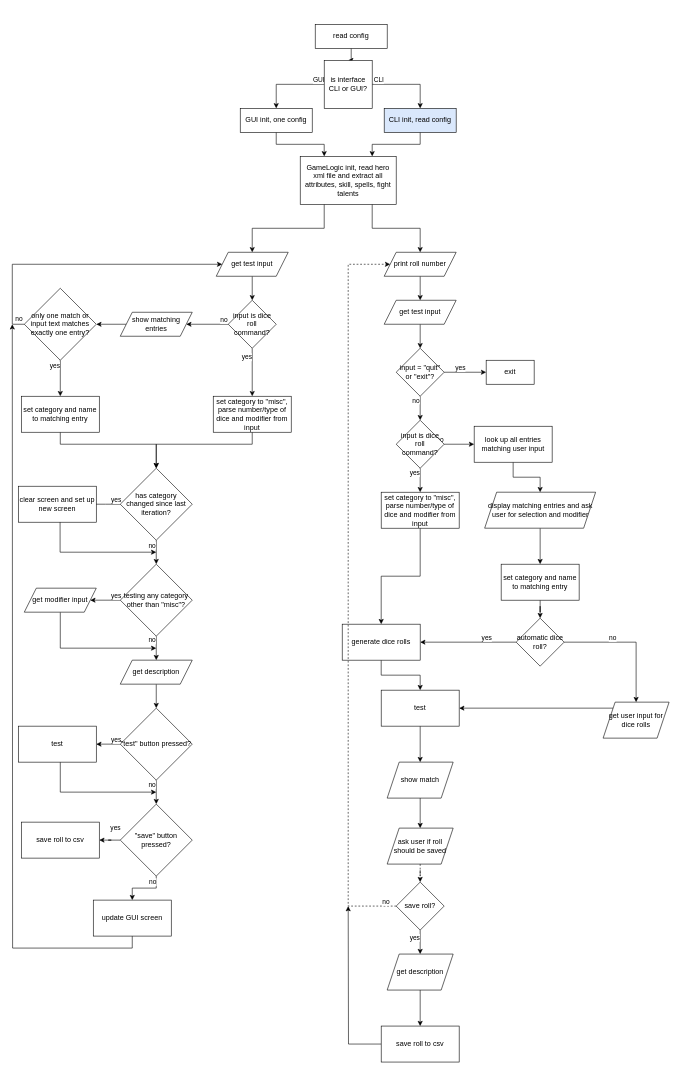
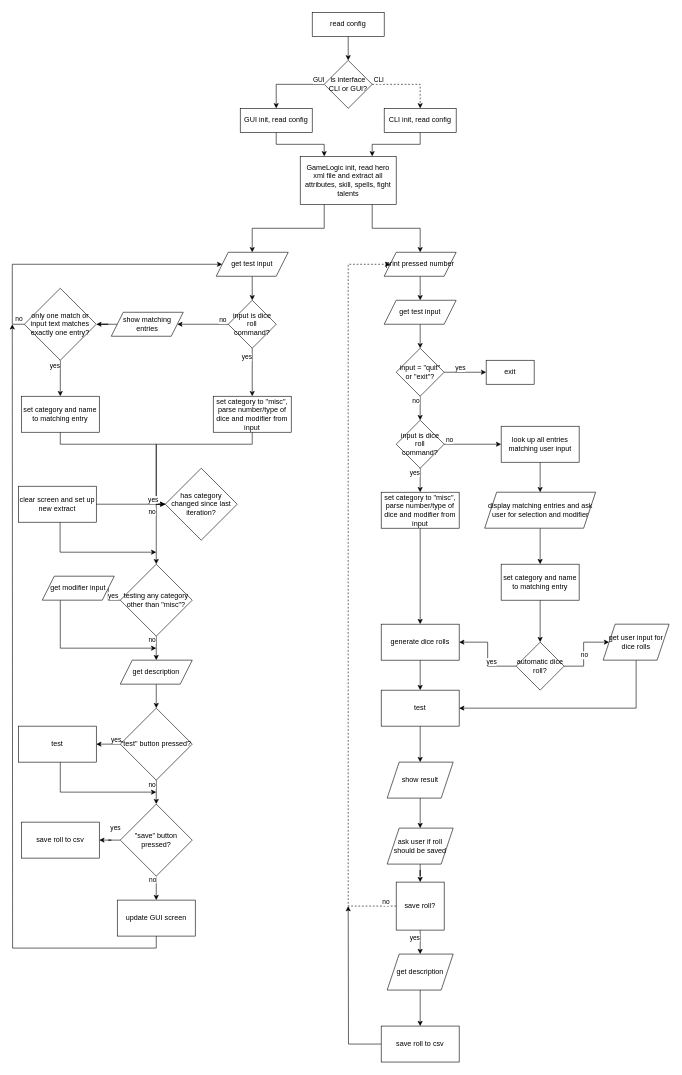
- <mxCell id="3" value="read config" style="rounded=0;whiteSpace=wrap;html=1;" vertex="1" parent="1"><mxGeometry x="525" y="40" width="120" height="40" as="geometry" /></mxCell>
+ <mxCell id="3" value="read config" style="rounded=0;whiteSpace=wrap;html=1;" vertex="1" parent="1"><mxGeometry x="520" y="20" width="120" height="40" as="geometry" /></mxCell>
- <mxCell id="8" value="is interface CLI or GUI?" style="whiteSpace=wrap;html=1;rounded=0;" vertex="1" parent="1"><mxGeometry x="540" y="100" width="80" height="80" as="geometry" /></mxCell>
+ <mxCell id="8" value="is interface CLI or GUI?" style="rhombus;whiteSpace=wrap;html=1;" vertex="1" parent="1"><mxGeometry x="540" y="100" width="80" height="80" as="geometry" /></mxCell>
- <mxCell id="4" style="edgeStyle=orthogonalEdgeStyle;rounded=0;orthogonalLoop=1;jettySize=auto;html=1;entryX=0.5;entryY=0;entryDx=0;entryDy=0;" edge="1" parent="1" source="8" target="10"><mxGeometry relative="1" as="geometry" /></mxCell>
+ <mxCell id="4" style="edgeStyle=orthogonalEdgeStyle;rounded=0;orthogonalLoop=1;jettySize=auto;html=1;entryX=0.5;entryY=0;entryDx=0;entryDy=0;dashed=1;" edge="1" parent="1" source="8" target="10"><mxGeometry relative="1" as="geometry" /></mxCell>
- <mxCell id="57" value="GUI init, one config" style="rounded=0;whiteSpace=wrap;html=1;" vertex="1" parent="1"><mxGeometry x="400" y="180" width="120" height="40" as="geometry" /></mxCell>
+ <mxCell id="57" value="GUI init, read config" style="rounded=0;whiteSpace=wrap;html=1;" vertex="1" parent="1"><mxGeometry x="400" y="180" width="120" height="40" as="geometry" /></mxCell>
- <mxCell id="10" value="CLI init, read config" style="rounded=0;whiteSpace=wrap;html=1;fillColor=#dae8fc;" vertex="1" parent="1"><mxGeometry x="640" y="180" width="120" height="40" as="geometry" /></mxCell>
+ <mxCell id="10" value="CLI init, read config" style="rounded=0;whiteSpace=wrap;html=1;" vertex="1" parent="1"><mxGeometry x="640" y="180" width="120" height="40" as="geometry" /></mxCell>
- <mxCell id="12" value="print roll number" style="shape=parallelogram;perimeter=parallelogramPerimeter;whiteSpace=wrap;html=1;fixedSize=1;" vertex="1" parent="1"><mxGeometry x="640" y="420" width="120" height="40" as="geometry" /></mxCell>
+ <mxCell id="12" value="print pressed number" style="shape=parallelogram;perimeter=parallelogramPerimeter;whiteSpace=wrap;html=1;fixedSize=1;" vertex="1" parent="1"><mxGeometry x="640" y="420" width="120" height="40" as="geometry" /></mxCell>
- <mxCell id="71" value="show matching entries" style="shape=parallelogram;perimeter=parallelogramPerimeter;whiteSpace=wrap;html=1;fixedSize=1;" vertex="1" parent="1"><mxGeometry x="200" y="520" width="120" height="40" as="geometry" /></mxCell>
+ <mxCell id="71" value="show matching entries" style="shape=parallelogram;perimeter=parallelogramPerimeter;whiteSpace=wrap;html=1;fixedSize=1;" vertex="1" parent="1"><mxGeometry x="185" y="520" width="120" height="40" as="geometry" /></mxCell>
- <mxCell id="29" value="look up all entries matching user input" style="rounded=0;whiteSpace=wrap;html=1;" vertex="1" parent="1"><mxGeometry x="790" y="710" width="130" height="60" as="geometry" /></mxCell>
+ <mxCell id="29" value="look up all entries matching user input" style="rounded=0;whiteSpace=wrap;html=1;" vertex="1" parent="1"><mxGeometry x="835" y="710" width="130" height="60" as="geometry" /></mxCell>
- <mxCell id="87" value="clear screen and set up new screen" style="rounded=0;whiteSpace=wrap;html=1;" vertex="1" parent="1"><mxGeometry x="30" y="810" width="130" height="60" as="geometry" /></mxCell>
+ <mxCell id="87" value="clear screen and set up new extract" style="rounded=0;whiteSpace=wrap;html=1;" vertex="1" parent="1"><mxGeometry x="30" y="810" width="130" height="60" as="geometry" /></mxCell>
- <mxCell id="85" value="has category changed since last iteration?" style="rhombus;whiteSpace=wrap;html=1;" vertex="1" parent="1"><mxGeometry x="200" y="780" width="120" height="120" as="geometry" /></mxCell>
+ <mxCell id="85" value="has category changed since last iteration?" style="rhombus;whiteSpace=wrap;html=1;" vertex="1" parent="1"><mxGeometry x="275" y="780" width="120" height="120" as="geometry" /></mxCell>
- <mxCell id="94" value="get modifier input" style="shape=parallelogram;perimeter=parallelogramPerimeter;whiteSpace=wrap;html=1;fixedSize=1;" vertex="1" parent="1"><mxGeometry x="40" y="980" width="120" height="40" as="geometry" /></mxCell>
+ <mxCell id="94" value="get modifier input" style="shape=parallelogram;perimeter=parallelogramPerimeter;whiteSpace=wrap;html=1;fixedSize=1;" vertex="1" parent="1"><mxGeometry x="70" y="960" width="120" height="40" as="geometry" /></mxCell>
- <mxCell id="42" value="generate dice rolls" style="rounded=0;whiteSpace=wrap;html=1;" vertex="1" parent="1"><mxGeometry x="570" y="1040" width="130" height="60" as="geometry" /></mxCell>
+ <mxCell id="42" value="generate dice rolls" style="rounded=0;whiteSpace=wrap;html=1;" vertex="1" parent="1"><mxGeometry x="635" y="1040" width="130" height="60" as="geometry" /></mxCell>
- <mxCell id="36" value="automatic dice roll?" style="rhombus;whiteSpace=wrap;html=1;" vertex="1" parent="1"><mxGeometry x="860" y="1030" width="80" height="80" as="geometry" /></mxCell>
+ <mxCell id="36" value="automatic dice roll?" style="rhombus;whiteSpace=wrap;html=1;" vertex="1" parent="1"><mxGeometry x="860" y="1070" width="80" height="80" as="geometry" /></mxCell>
- <mxCell id="38" value="get user input for dice rolls" style="shape=parallelogram;perimeter=parallelogramPerimeter;whiteSpace=wrap;html=1;fixedSize=1;" vertex="1" parent="1"><mxGeometry x="1005" y="1170" width="110" height="60" as="geometry" /></mxCell>
+ <mxCell id="38" value="get user input for dice rolls" style="shape=parallelogram;perimeter=parallelogramPerimeter;whiteSpace=wrap;html=1;fixedSize=1;" vertex="1" parent="1"><mxGeometry x="1005" y="1040" width="110" height="60" as="geometry" /></mxCell>
- <mxCell id="44" value="show match" style="shape=parallelogram;perimeter=parallelogramPerimeter;whiteSpace=wrap;html=1;fixedSize=1;" vertex="1" parent="1"><mxGeometry x="645" y="1270" width="110" height="60" as="geometry" /></mxCell>
+ <mxCell id="44" value="show result" style="shape=parallelogram;perimeter=parallelogramPerimeter;whiteSpace=wrap;html=1;fixedSize=1;" vertex="1" parent="1"><mxGeometry x="645" y="1270" width="110" height="60" as="geometry" /></mxCell>
- <mxCell id="45" value="" style="edgeStyle=orthogonalEdgeStyle;rounded=0;orthogonalLoop=1;jettySize=auto;html=1;dashed=1;" edge="1" parent="1" source="46" target="51"><mxGeometry relative="1" as="geometry" /></mxCell>
+ <mxCell id="45" value="" style="edgeStyle=orthogonalEdgeStyle;rounded=0;orthogonalLoop=1;jettySize=auto;html=1;" edge="1" parent="1" source="46" target="51"><mxGeometry relative="1" as="geometry" /></mxCell>
- <mxCell id="51" value="save roll?" style="rhombus;whiteSpace=wrap;html=1;" vertex="1" parent="1"><mxGeometry x="660" y="1470" width="80" height="80" as="geometry" /></mxCell>
+ <mxCell id="51" value="save roll?" style="whiteSpace=wrap;html=1;rounded=0;" vertex="1" parent="1"><mxGeometry x="660" y="1470" width="80" height="80" as="geometry" /></mxCell>
- <mxCell id="111" value="update GUI screen" style="rounded=0;whiteSpace=wrap;html=1;" vertex="1" parent="1"><mxGeometry x="155" y="1500" width="130" height="60" as="geometry" /></mxCell>
+ <mxCell id="111" value="update GUI screen" style="rounded=0;whiteSpace=wrap;html=1;" vertex="1" parent="1"><mxGeometry x="195" y="1500" width="130" height="60" as="geometry" /></mxCell>
